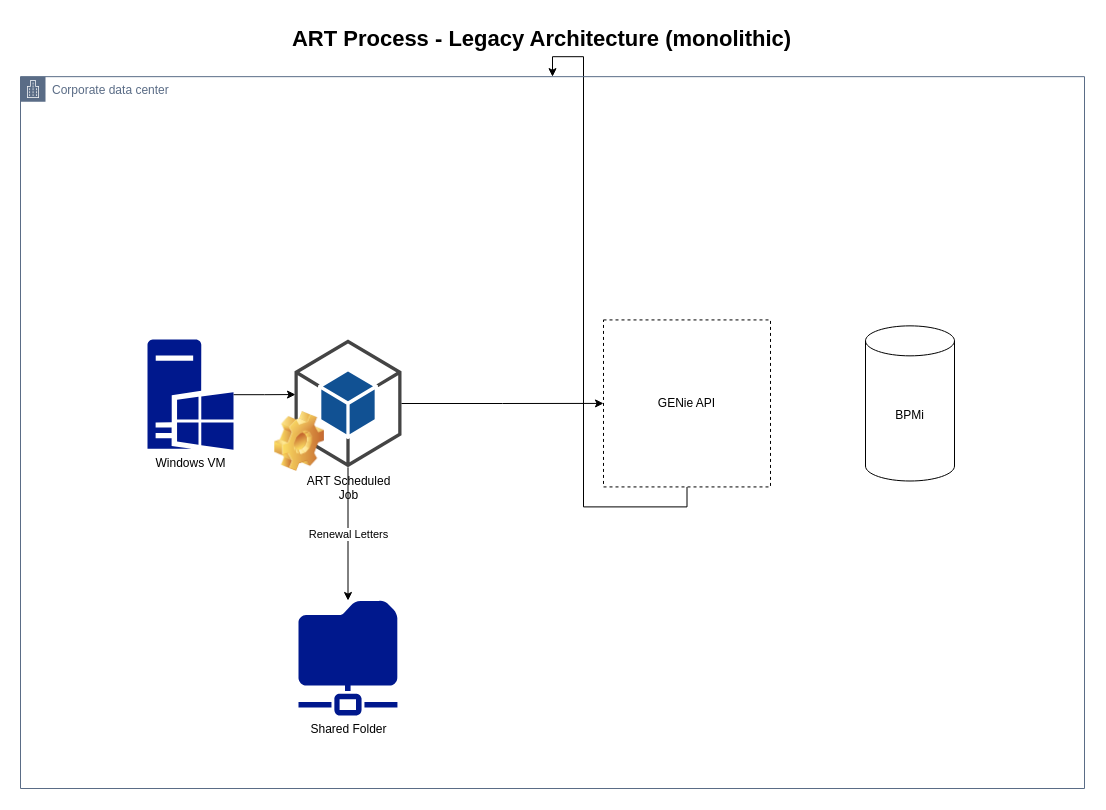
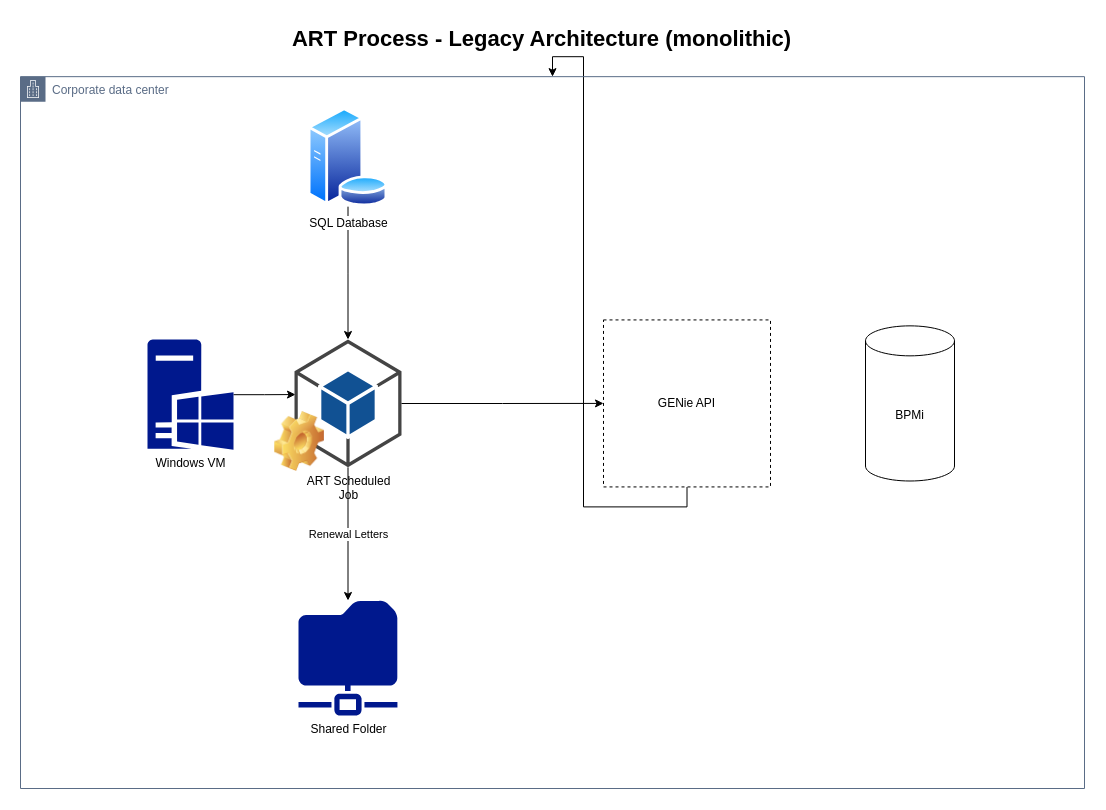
+ <mxCell id="6" value="SQL Database" style="aspect=fixed;perimeter=ellipsePerimeter;html=1;align=center;shadow=0;dashed=0;spacingTop=3;image;image=img/lib/active_directory/database_server.svg;" parent="2" vertex="1"><mxGeometry x="286.85" y="79" width="81.31" height="99.16" as="geometry" /></mxCell>
+ <mxCell id="5" style="edgeStyle=orthogonalEdgeStyle;rounded=0;orthogonalLoop=1;jettySize=auto;html=1;" parent="2" source="6" target="7" edge="1"><mxGeometry relative="1" as="geometry" /></mxCell>
